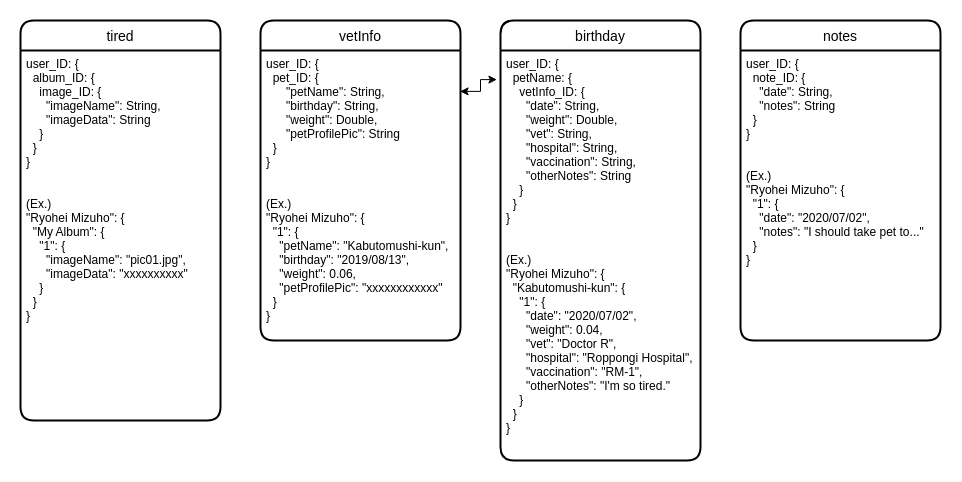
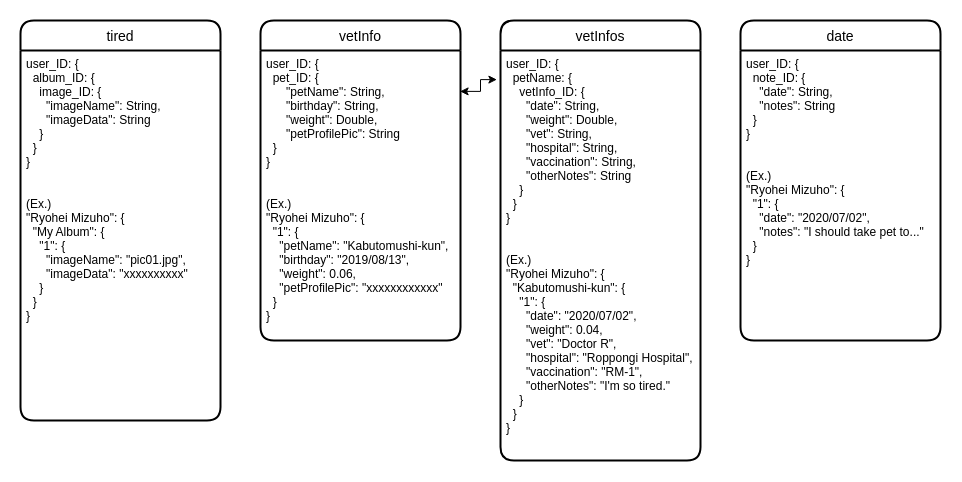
- <mxCell id="6" value="birthday" style="swimlane;childLayout=stackLayout;horizontal=1;startSize=30;horizontalStack=0;rounded=1;fontSize=14;fontStyle=0;strokeWidth=2;resizeParent=0;resizeLast=1;shadow=0;dashed=0;align=center;" vertex="1" parent="1"><mxGeometry x="500" y="20" width="200" height="440" as="geometry" /></mxCell>
+ <mxCell id="6" value="vetInfos" style="swimlane;childLayout=stackLayout;horizontal=1;startSize=30;horizontalStack=0;rounded=1;fontSize=14;fontStyle=0;strokeWidth=2;resizeParent=0;resizeLast=1;shadow=0;dashed=0;align=center;" vertex="1" parent="1"><mxGeometry x="500" y="20" width="200" height="440" as="geometry" /></mxCell>
- <mxCell id="9" value="notes" style="swimlane;childLayout=stackLayout;horizontal=1;startSize=30;horizontalStack=0;rounded=1;fontSize=14;fontStyle=0;strokeWidth=2;resizeParent=0;resizeLast=1;shadow=0;dashed=0;align=center;" vertex="1" parent="1"><mxGeometry x="740" y="20" width="200" height="320" as="geometry" /></mxCell>
+ <mxCell id="9" value="date" style="swimlane;childLayout=stackLayout;horizontal=1;startSize=30;horizontalStack=0;rounded=1;fontSize=14;fontStyle=0;strokeWidth=2;resizeParent=0;resizeLast=1;shadow=0;dashed=0;align=center;" vertex="1" parent="1"><mxGeometry x="740" y="20" width="200" height="320" as="geometry" /></mxCell>
